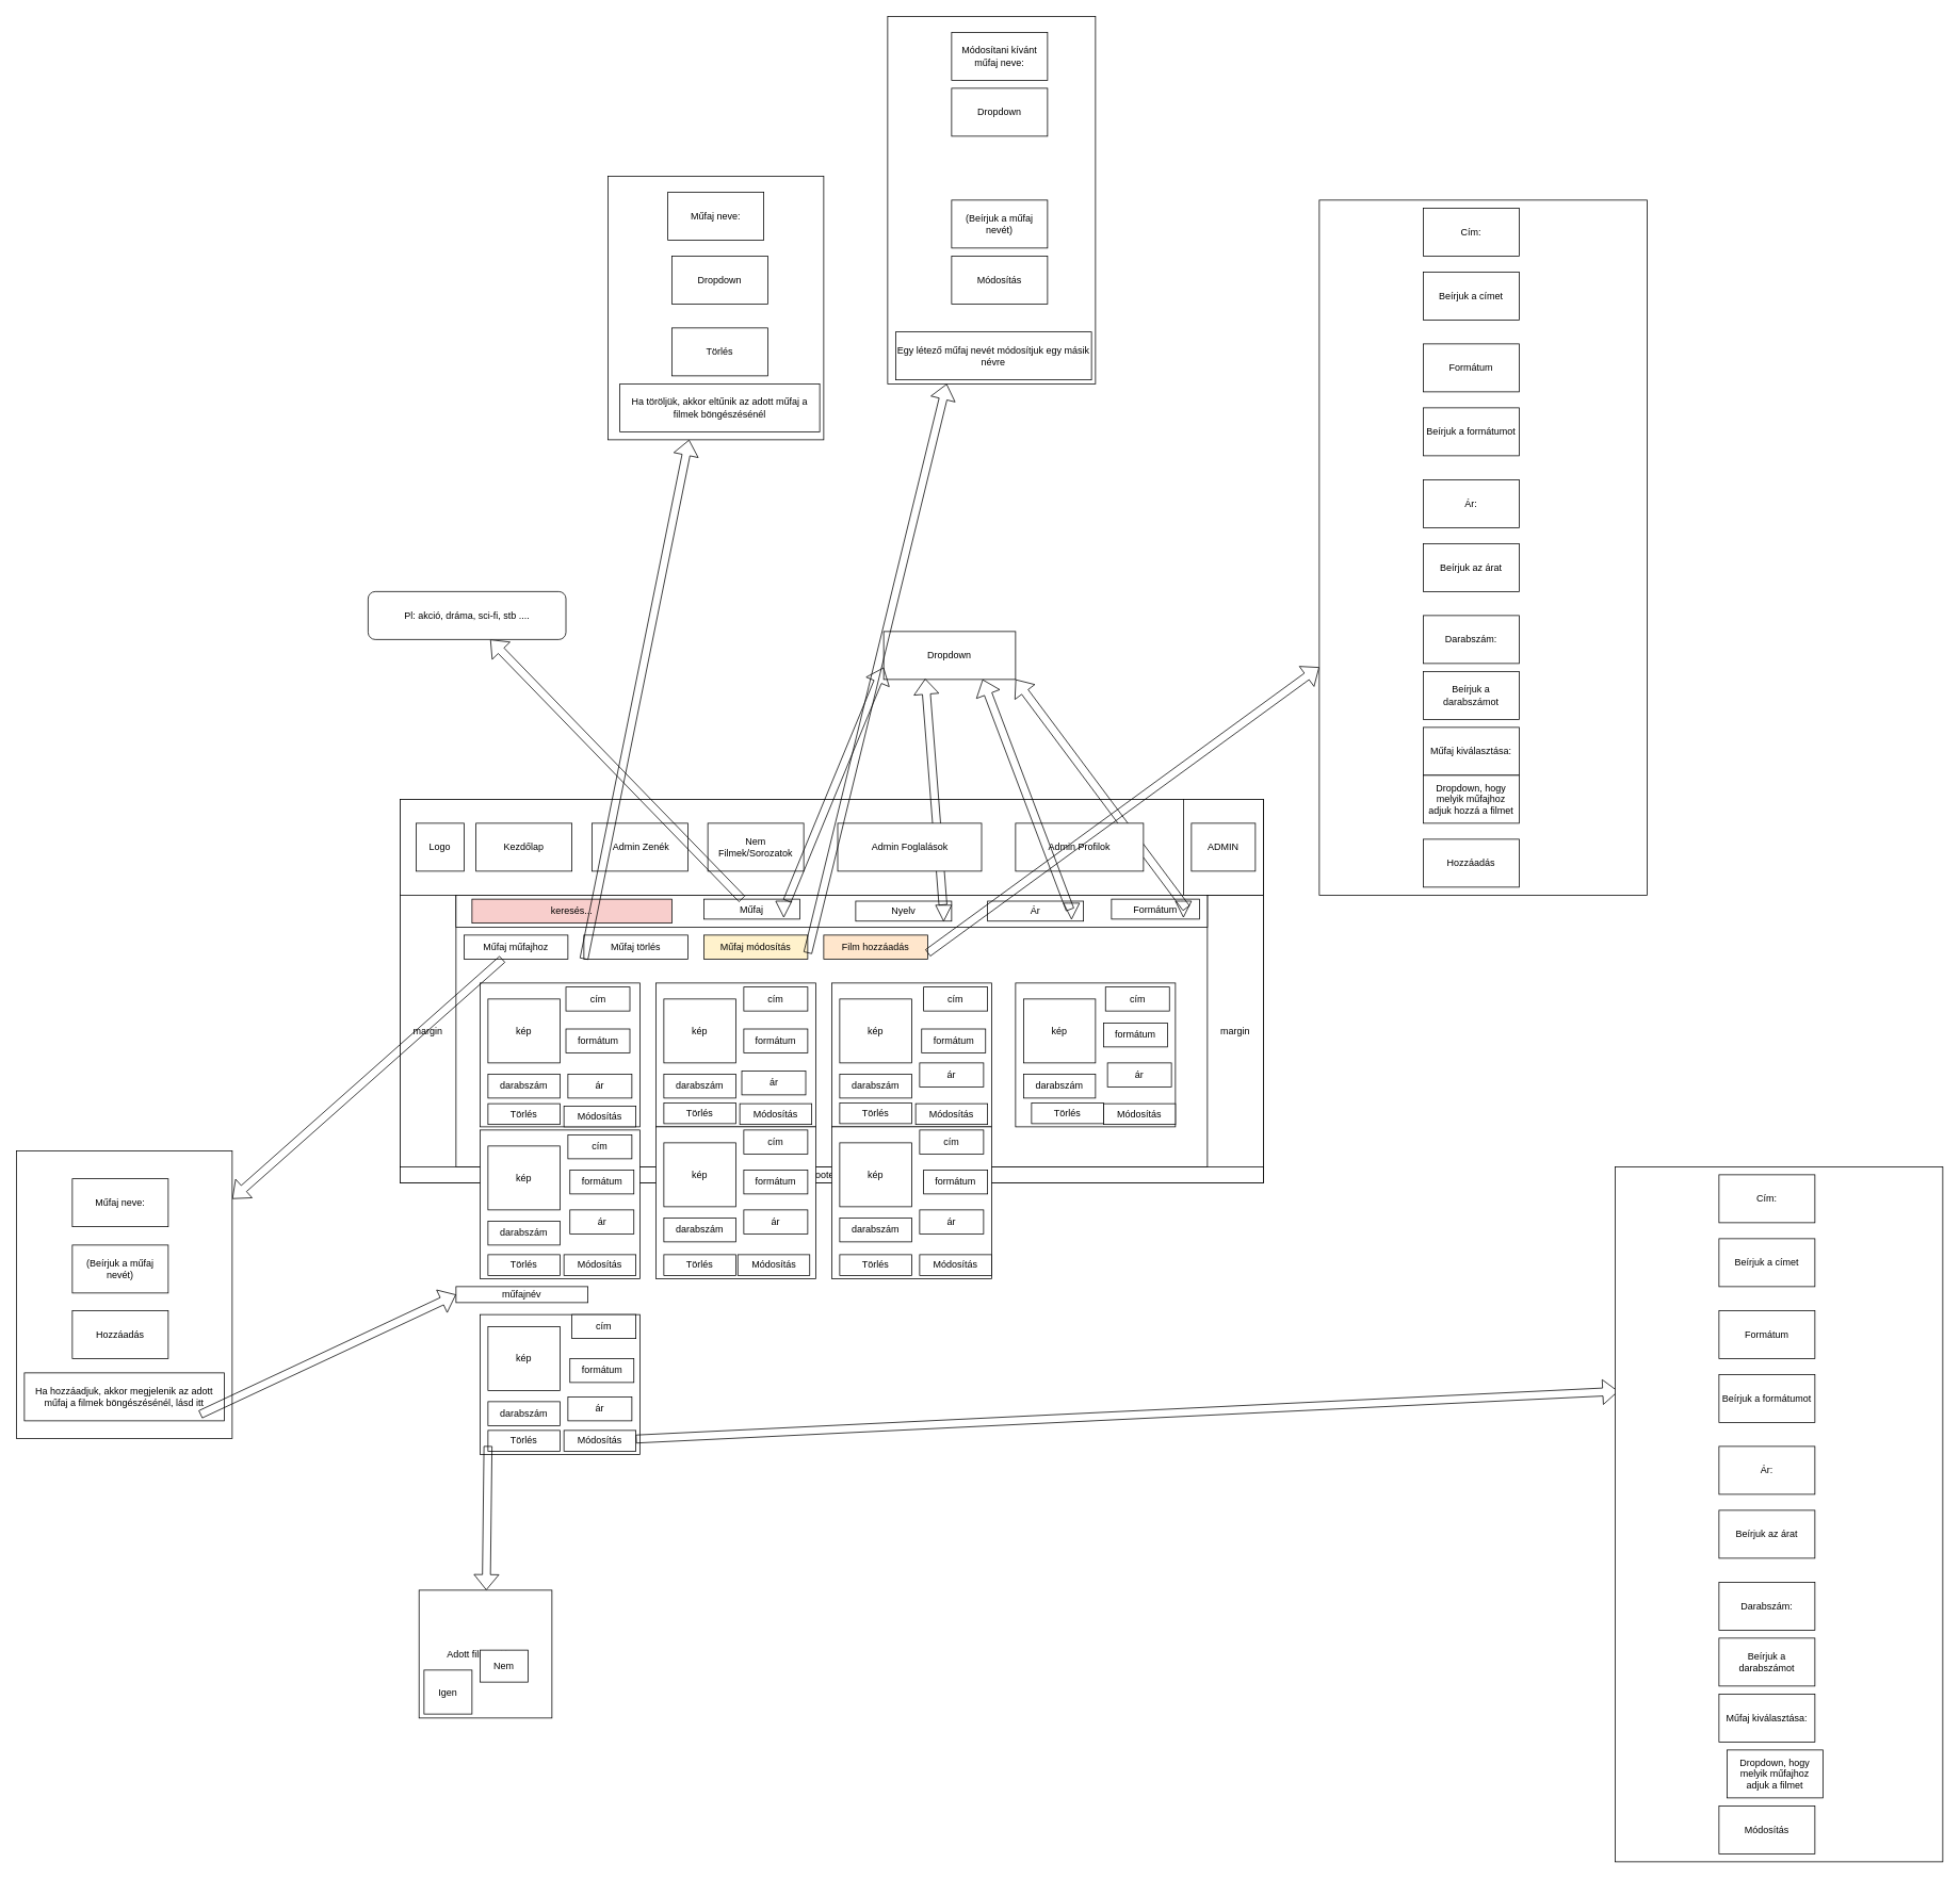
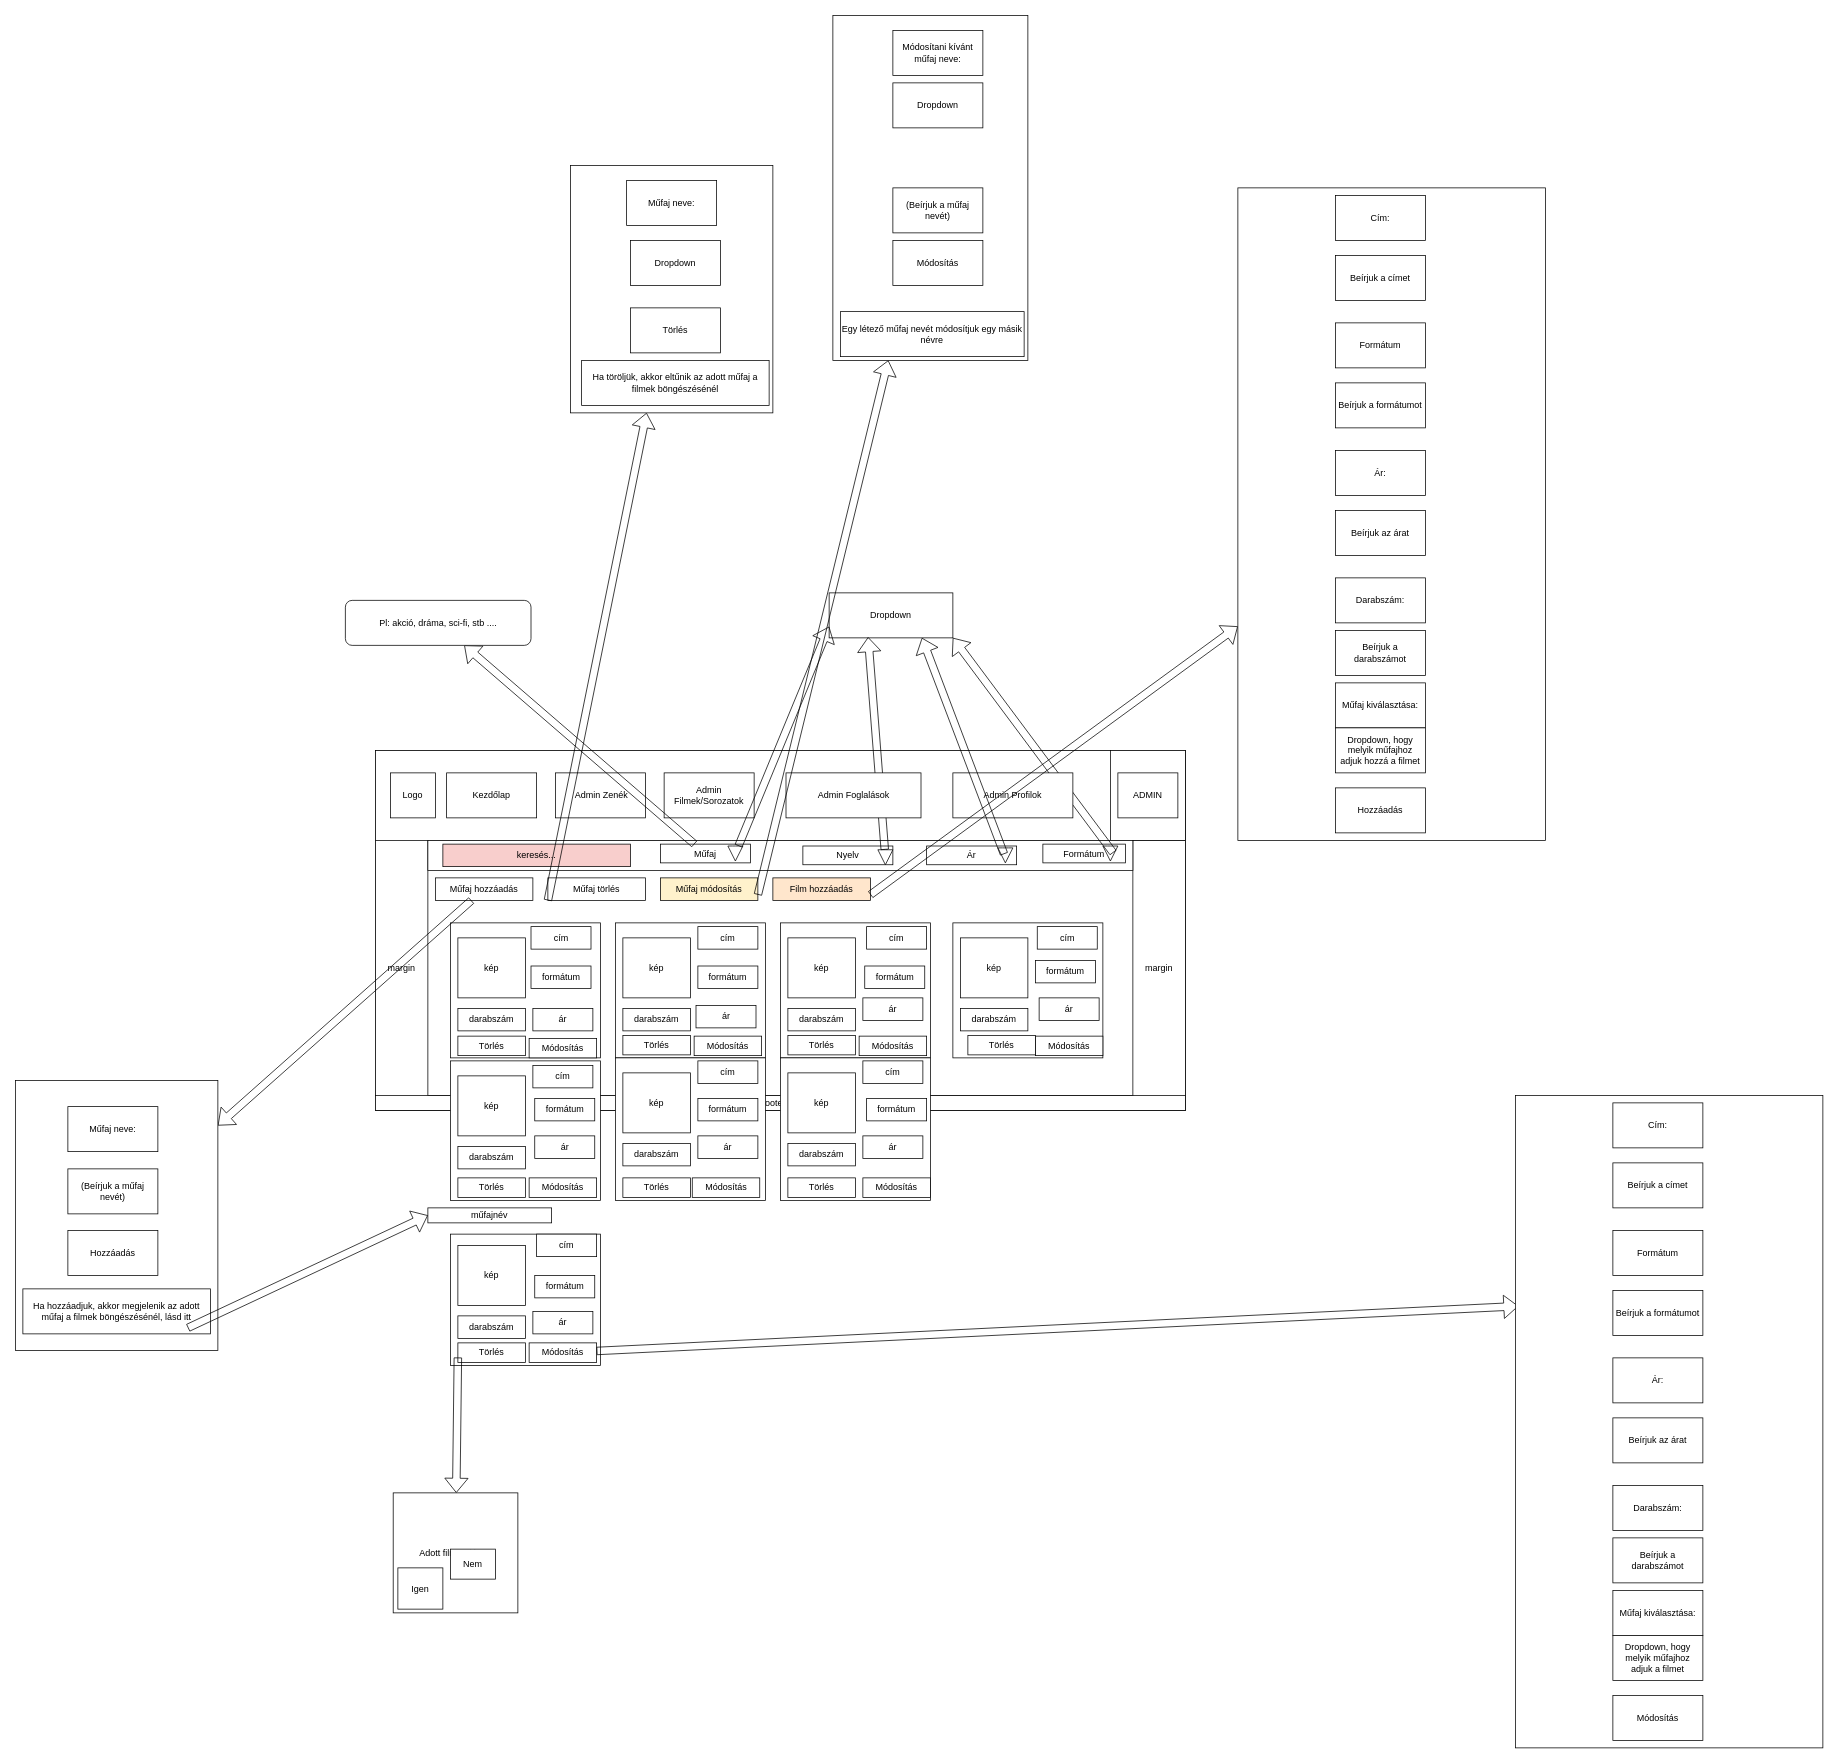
- <mxCell id="110" value="Pl: akció, dráma, sci-fi, stb ...." style="rounded=1;whiteSpace=wrap;html=1;" vertex="1" parent="1"><mxGeometry x="460" y="740" width="247.5" height="60" as="geometry" /></mxCell>
+ <mxCell id="110" value="Pl: akció, dráma, sci-fi, stb ...." style="rounded=1;whiteSpace=wrap;html=1;" vertex="1" parent="1"><mxGeometry x="460" y="800" width="247.5" height="60" as="geometry" /></mxCell>
- <mxCell id="74" value="Nem Filmek/Sorozatok" style="rounded=0;whiteSpace=wrap;html=1;" vertex="1" parent="1"><mxGeometry x="885" y="1030" width="120" height="60" as="geometry" /></mxCell>
+ <mxCell id="74" value="Admin Filmek/Sorozatok" style="rounded=0;whiteSpace=wrap;html=1;" vertex="1" parent="1"><mxGeometry x="885" y="1030" width="120" height="60" as="geometry" /></mxCell>
- <mxCell id="112" value="Műfaj műfajhoz" style="rounded=0;whiteSpace=wrap;html=1;" vertex="1" parent="1"><mxGeometry x="580" y="1170" width="130" height="30" as="geometry" /></mxCell>
+ <mxCell id="112" value="Műfaj hozzáadás" style="rounded=0;whiteSpace=wrap;html=1;" vertex="1" parent="1"><mxGeometry x="580" y="1170" width="130" height="30" as="geometry" /></mxCell>
- <mxCell id="185" value="Dropdown, hogy melyik műfajhoz adjuk a filmet" style="rounded=0;whiteSpace=wrap;html=1;" vertex="1" parent="174"><mxGeometry x="140" y="730" width="120" height="60" as="geometry" /></mxCell>
+ <mxCell id="185" value="Dropdown, hogy melyik műfajhoz adjuk a filmet" style="rounded=0;whiteSpace=wrap;html=1;" vertex="1" parent="174"><mxGeometry x="130" y="720" width="120" height="60" as="geometry" /></mxCell>
